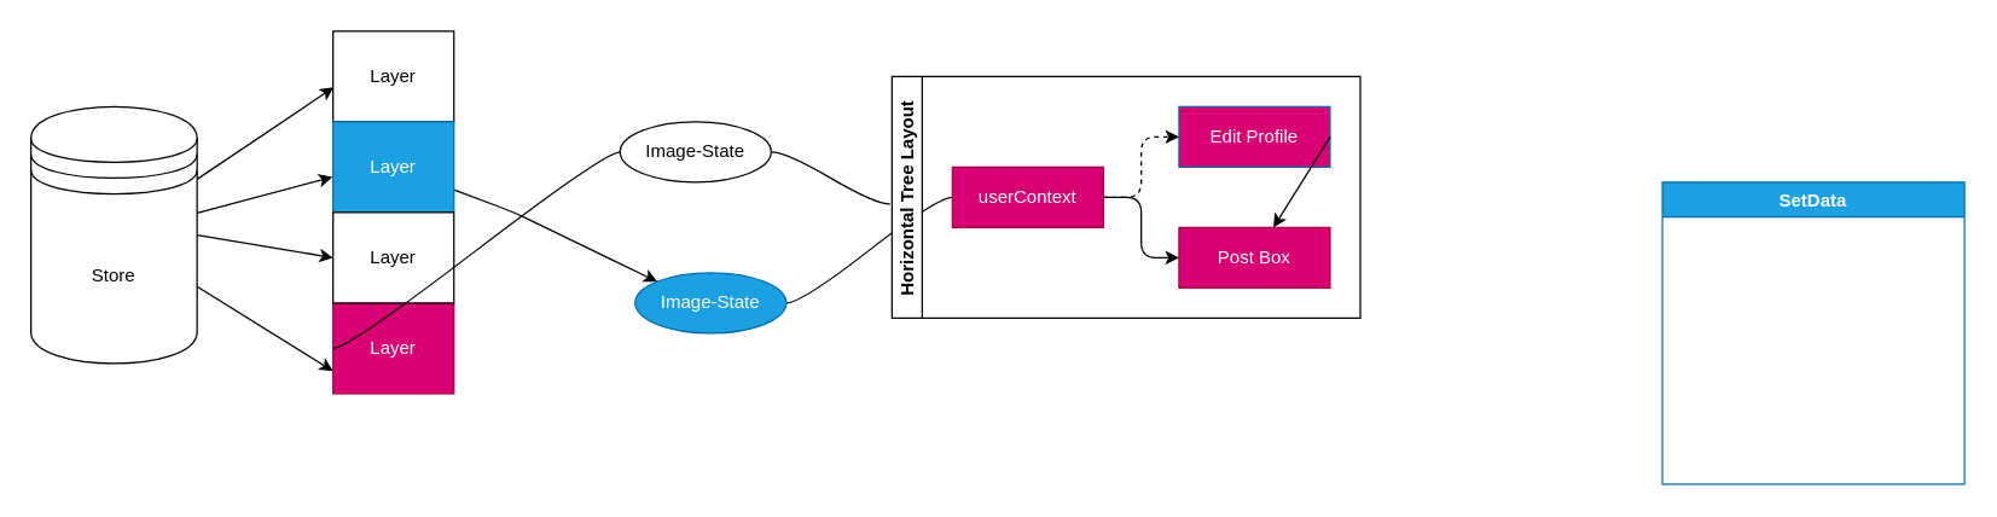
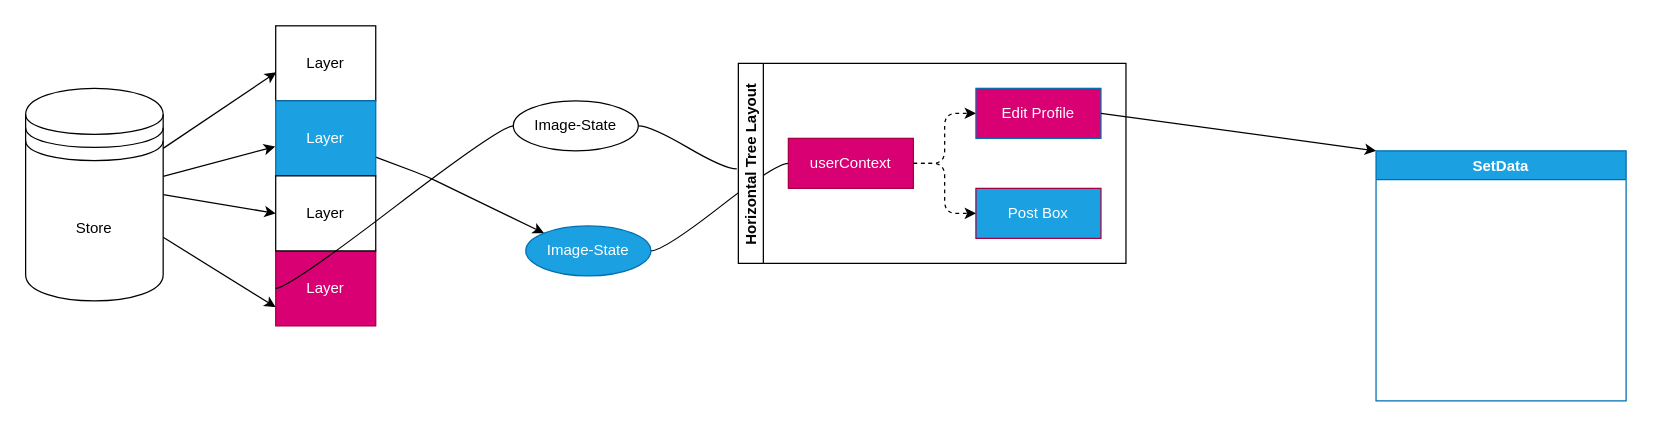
- <mxCell id="21" style="edgeStyle=none;html=1;exitX=1;exitY=0.5;exitDx=0;exitDy=0;" edge="1" parent="1" source="16" target="18"><mxGeometry relative="1" as="geometry" /></mxCell>
+ <mxCell id="21" style="edgeStyle=none;html=1;exitX=1;exitY=0.5;exitDx=0;exitDy=0;entryX=0;entryY=0;entryDx=0;entryDy=0;" edge="1" parent="1" source="16" target="20"><mxGeometry relative="1" as="geometry" /></mxCell>
- <mxCell id="19" value="" style="edgeStyle=elbowEdgeStyle;elbow=vertical;html=1;rounded=1;curved=0;sourcePerimeterSpacing=0;targetPerimeterSpacing=0;startSize=6;endSize=6;" edge="1" parent="14" source="15" target="18"><mxGeometry relative="1" as="geometry" /></mxCell>
+ <mxCell id="19" value="" style="edgeStyle=elbowEdgeStyle;elbow=vertical;html=1;rounded=1;curved=0;sourcePerimeterSpacing=0;targetPerimeterSpacing=0;startSize=6;endSize=6;dashed=1;" edge="1" parent="14" source="15" target="18"><mxGeometry relative="1" as="geometry" /></mxCell>
- <mxCell id="18" value="Post Box" style="whiteSpace=wrap;html=1;fillColor=#d80073;fontColor=#ffffff;strokeColor=#A50040;" vertex="1" parent="14"><mxGeometry x="190" y="100" width="100" height="40" as="geometry" /></mxCell>
+ <mxCell id="18" value="Post Box" style="whiteSpace=wrap;html=1;fillColor=#1ba1e2;fontColor=#ffffff;strokeColor=#A50040;" vertex="1" parent="14"><mxGeometry x="190" y="100" width="100" height="40" as="geometry" /></mxCell>
